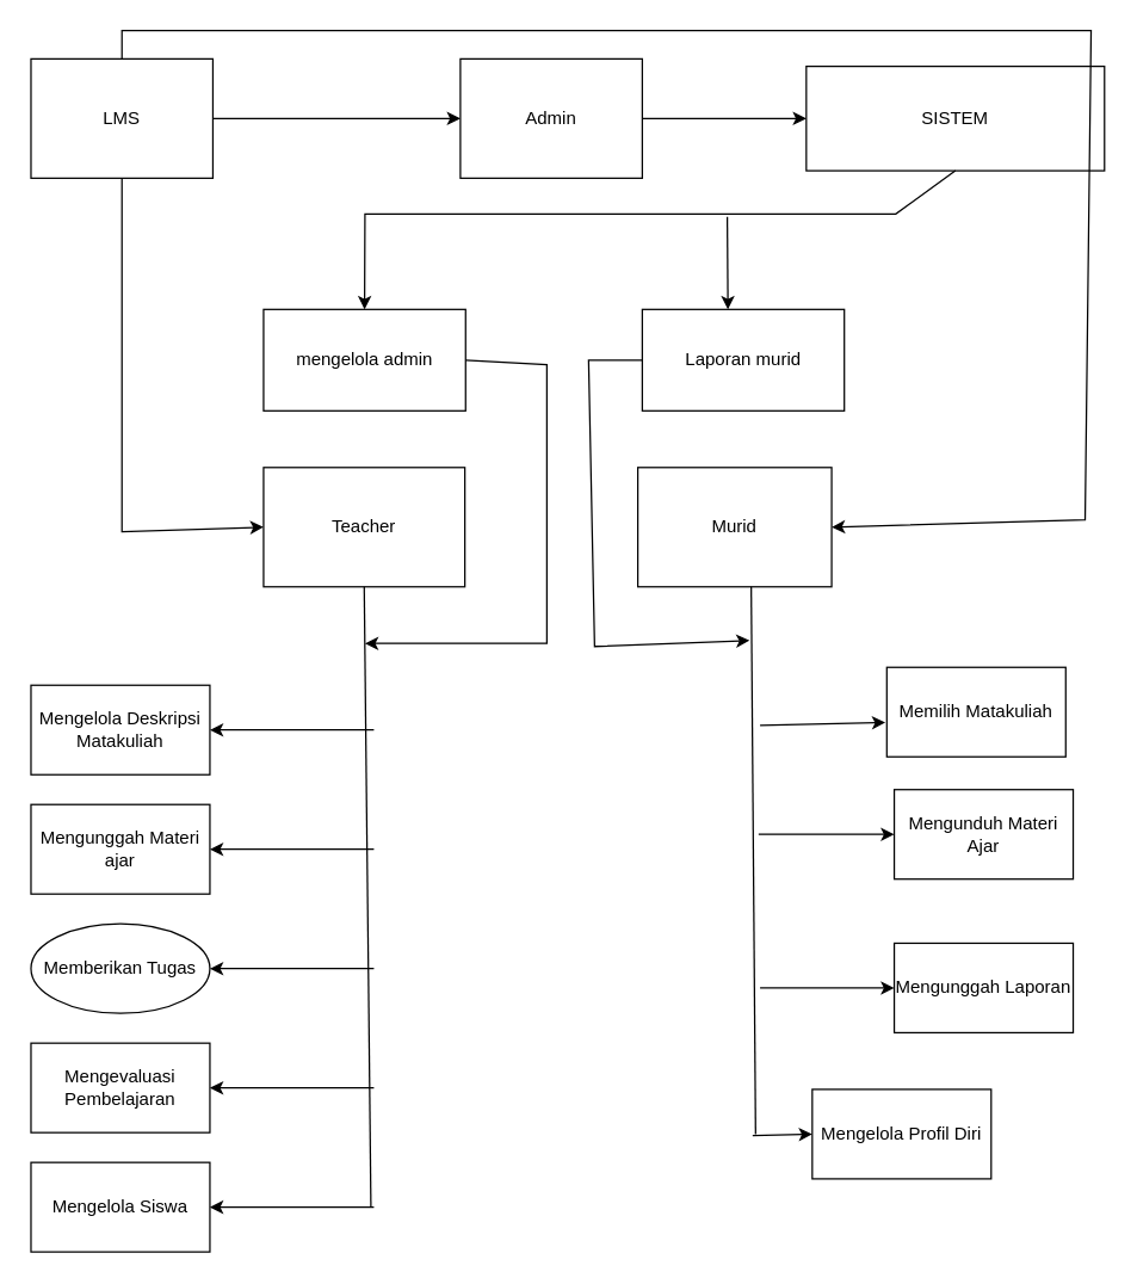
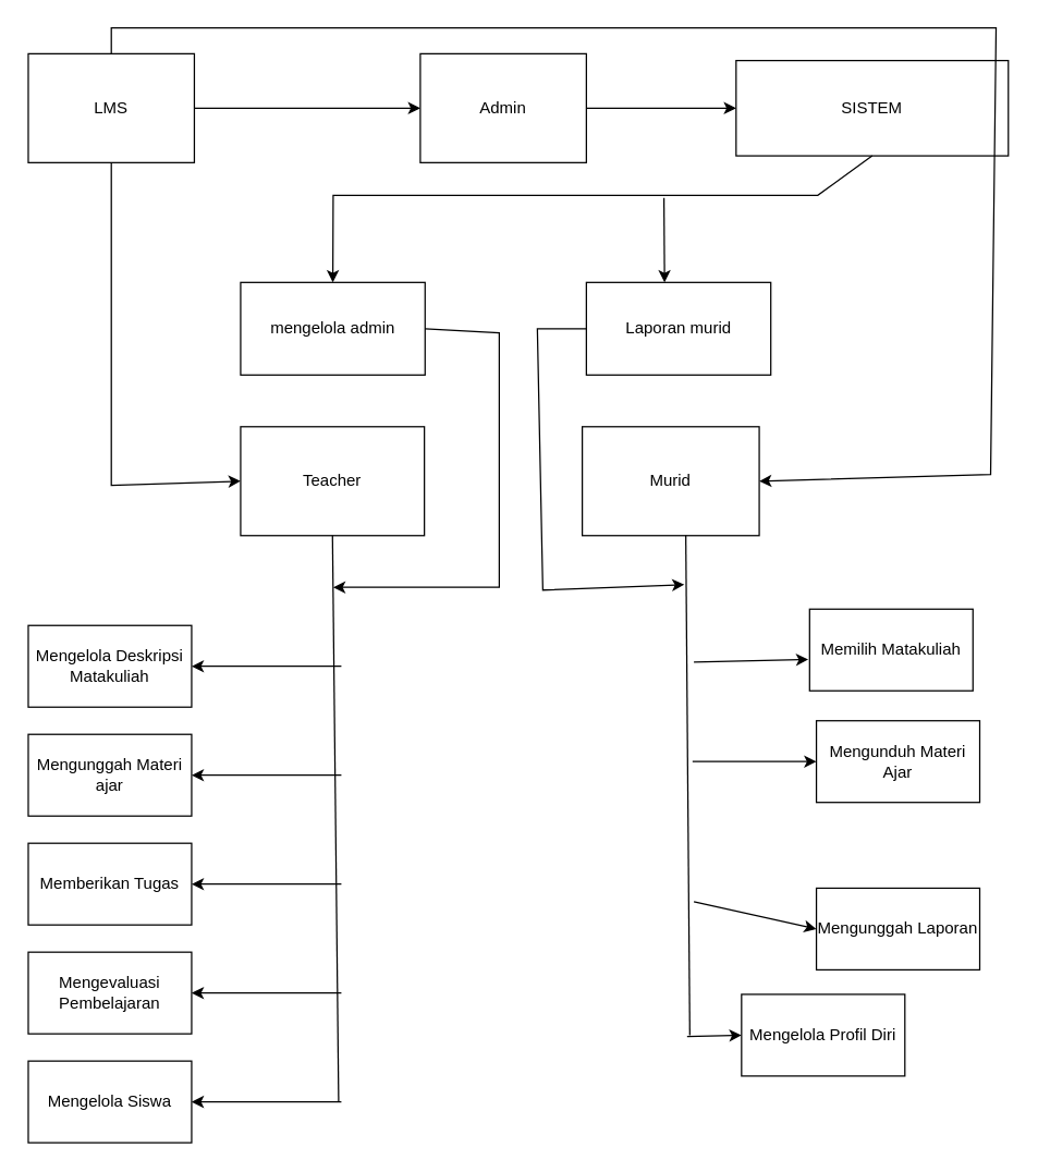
- <mxCell id="11" value="Memberikan Tugas" style="ellipse;whiteSpace=wrap;html=1;" vertex="1" parent="1"><mxGeometry x="20" y="619" width="120" height="60" as="geometry" /></mxCell>
+ <mxCell id="11" value="Memberikan Tugas" style="rounded=0;whiteSpace=wrap;html=1;" vertex="1" parent="1"><mxGeometry x="20" y="619" width="120" height="60" as="geometry" /></mxCell>
- <mxCell id="21" value="Mengunggah Laporan" style="rounded=0;whiteSpace=wrap;html=1;flipV=0;" vertex="1" parent="1"><mxGeometry x="599" y="632" width="120" height="60" as="geometry" /></mxCell>
+ <mxCell id="21" value="Mengunggah Laporan" style="rounded=0;whiteSpace=wrap;html=1;flipV=0;" vertex="1" parent="1"><mxGeometry x="599" y="652" width="120" height="60" as="geometry" /></mxCell>
